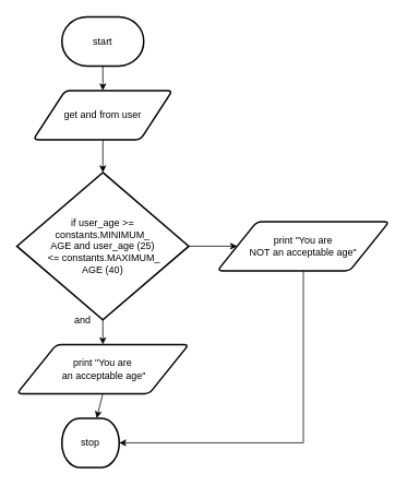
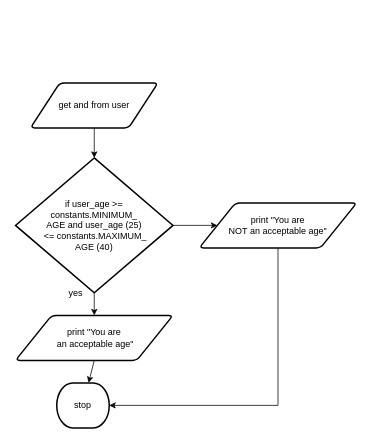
- <mxCell id="3" value="start" style="strokeWidth=2;html=1;shape=mxgraph.flowchart.terminator;whiteSpace=wrap;" vertex="1" parent="1"><mxGeometry x="75" y="20" width="100" height="60" as="geometry" /></mxCell>
- <mxCell id="2" style="edgeStyle=none;html=1;exitX=0.5;exitY=1;exitDx=0;exitDy=0;exitPerimeter=0;fontFamily=Helvetica;fontSize=12;fontColor=#FFFFFF;" edge="1" parent="1" source="3" target="5"><mxGeometry relative="1" as="geometry" /></mxCell>
- <mxCell id="14" value="&lt;font color=&quot;#000000&quot;&gt;and&lt;/font&gt;" style="text;html=1;resizable=0;autosize=1;align=center;verticalAlign=middle;points=[];fillColor=none;strokeColor=none;rounded=0;fontFamily=Helvetica;fontSize=12;fontColor=#FFFFFF;" vertex="1" parent="1"><mxGeometry x="85" y="380" width="30" height="20" as="geometry" /></mxCell>
+ <mxCell id="14" value="&lt;font color=&quot;#000000&quot;&gt;yes&lt;/font&gt;" style="text;html=1;resizable=0;autosize=1;align=center;verticalAlign=middle;points=[];fillColor=none;strokeColor=none;rounded=0;fontFamily=Helvetica;fontSize=12;fontColor=#FFFFFF;" vertex="1" parent="1"><mxGeometry x="85" y="380" width="30" height="20" as="geometry" /></mxCell>
